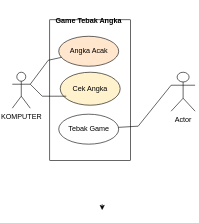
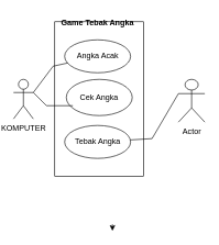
- <mxCell id="5" value="&lt;font style=&quot;vertical-align: inherit;&quot;&gt;&lt;font style=&quot;vertical-align: inherit;&quot;&gt;&lt;font style=&quot;vertical-align: inherit;&quot;&gt;&lt;font style=&quot;vertical-align: inherit;&quot;&gt;Angka Acak&lt;/font&gt;&lt;/font&gt;&lt;/font&gt;&lt;/font&gt;" style="ellipse;whiteSpace=wrap;html=1;fillColor=#ffe6cc;" vertex="1" parent="1"><mxGeometry x="97.5" y="60" width="100" height="50" as="geometry" /></mxCell>
+ <mxCell id="5" value="&lt;font style=&quot;vertical-align: inherit;&quot;&gt;&lt;font style=&quot;vertical-align: inherit;&quot;&gt;&lt;font style=&quot;vertical-align: inherit;&quot;&gt;&lt;font style=&quot;vertical-align: inherit;&quot;&gt;Angka Acak&lt;/font&gt;&lt;/font&gt;&lt;/font&gt;&lt;/font&gt;" style="ellipse;whiteSpace=wrap;html=1;" vertex="1" parent="1"><mxGeometry x="97.5" y="60" width="100" height="50" as="geometry" /></mxCell>
- <mxCell id="6" value="&lt;font style=&quot;vertical-align: inherit;&quot;&gt;&lt;font style=&quot;vertical-align: inherit;&quot;&gt;&lt;font style=&quot;vertical-align: inherit;&quot;&gt;&lt;font style=&quot;vertical-align: inherit;&quot;&gt;Cek Angka&lt;/font&gt;&lt;/font&gt;&lt;/font&gt;&lt;/font&gt;" style="ellipse;whiteSpace=wrap;html=1;fillColor=#fff2cc;" vertex="1" parent="1"><mxGeometry x="100" y="120" width="100" height="55" as="geometry" /></mxCell>
+ <mxCell id="6" value="&lt;font style=&quot;vertical-align: inherit;&quot;&gt;&lt;font style=&quot;vertical-align: inherit;&quot;&gt;&lt;font style=&quot;vertical-align: inherit;&quot;&gt;&lt;font style=&quot;vertical-align: inherit;&quot;&gt;Cek Angka&lt;/font&gt;&lt;/font&gt;&lt;/font&gt;&lt;/font&gt;" style="ellipse;whiteSpace=wrap;html=1;" vertex="1" parent="1"><mxGeometry x="100" y="120" width="100" height="55" as="geometry" /></mxCell>
- <mxCell id="8" value="Actor" style="shape=umlActor;verticalLabelPosition=bottom;verticalAlign=top;html=1;outlineConnect=0;" vertex="1" parent="1"><mxGeometry x="285" y="120" width="40" height="65" as="geometry" /></mxCell>
+ <mxCell id="8" value="Actor" style="shape=umlActor;verticalLabelPosition=bottom;verticalAlign=top;html=1;outlineConnect=0;" vertex="1" parent="1"><mxGeometry x="270" y="120" width="40" height="65" as="geometry" /></mxCell>
- <mxCell id="7" value="&lt;font style=&quot;vertical-align: inherit;&quot;&gt;&lt;font style=&quot;vertical-align: inherit;&quot;&gt;Tebak Game&lt;/font&gt;&lt;/font&gt;" style="ellipse;whiteSpace=wrap;html=1;" vertex="1" parent="1"><mxGeometry x="97.5" y="190" width="100" height="50" as="geometry" /></mxCell>
+ <mxCell id="7" value="&lt;font style=&quot;vertical-align: inherit;&quot;&gt;&lt;font style=&quot;vertical-align: inherit;&quot;&gt;Tebak Angka&lt;/font&gt;&lt;/font&gt;" style="ellipse;whiteSpace=wrap;html=1;" vertex="1" parent="1"><mxGeometry x="97.5" y="190" width="100" height="50" as="geometry" /></mxCell>
